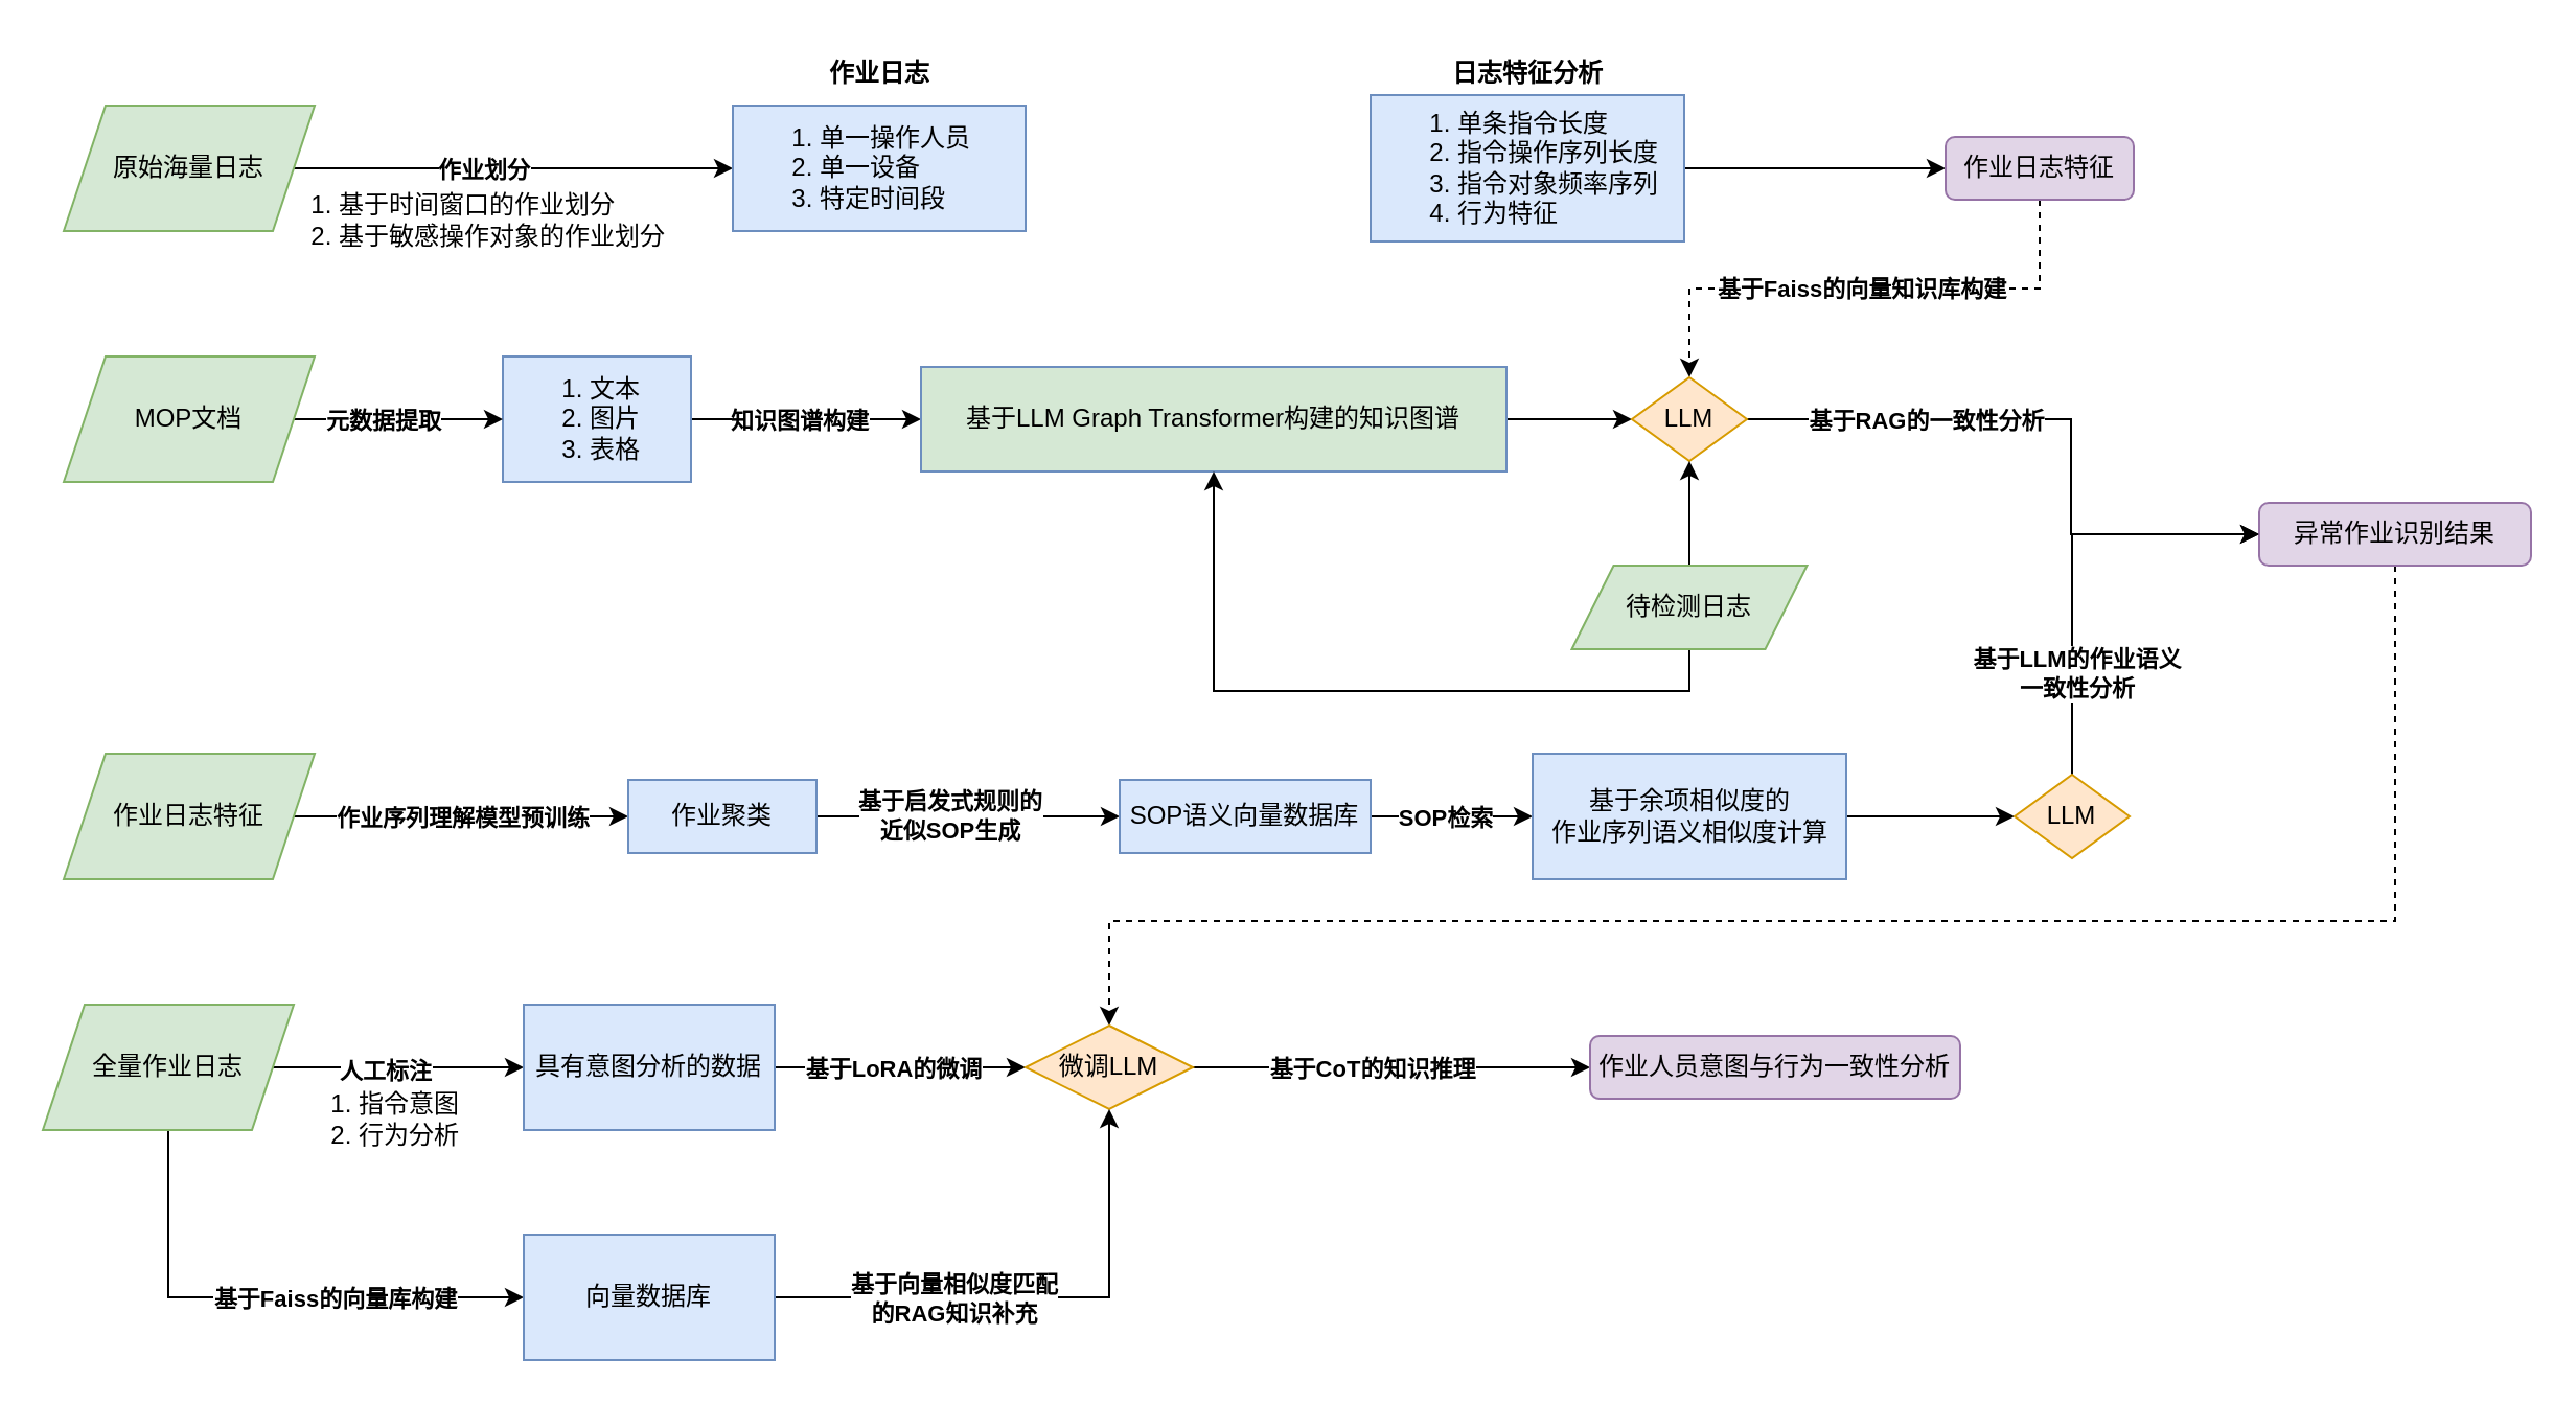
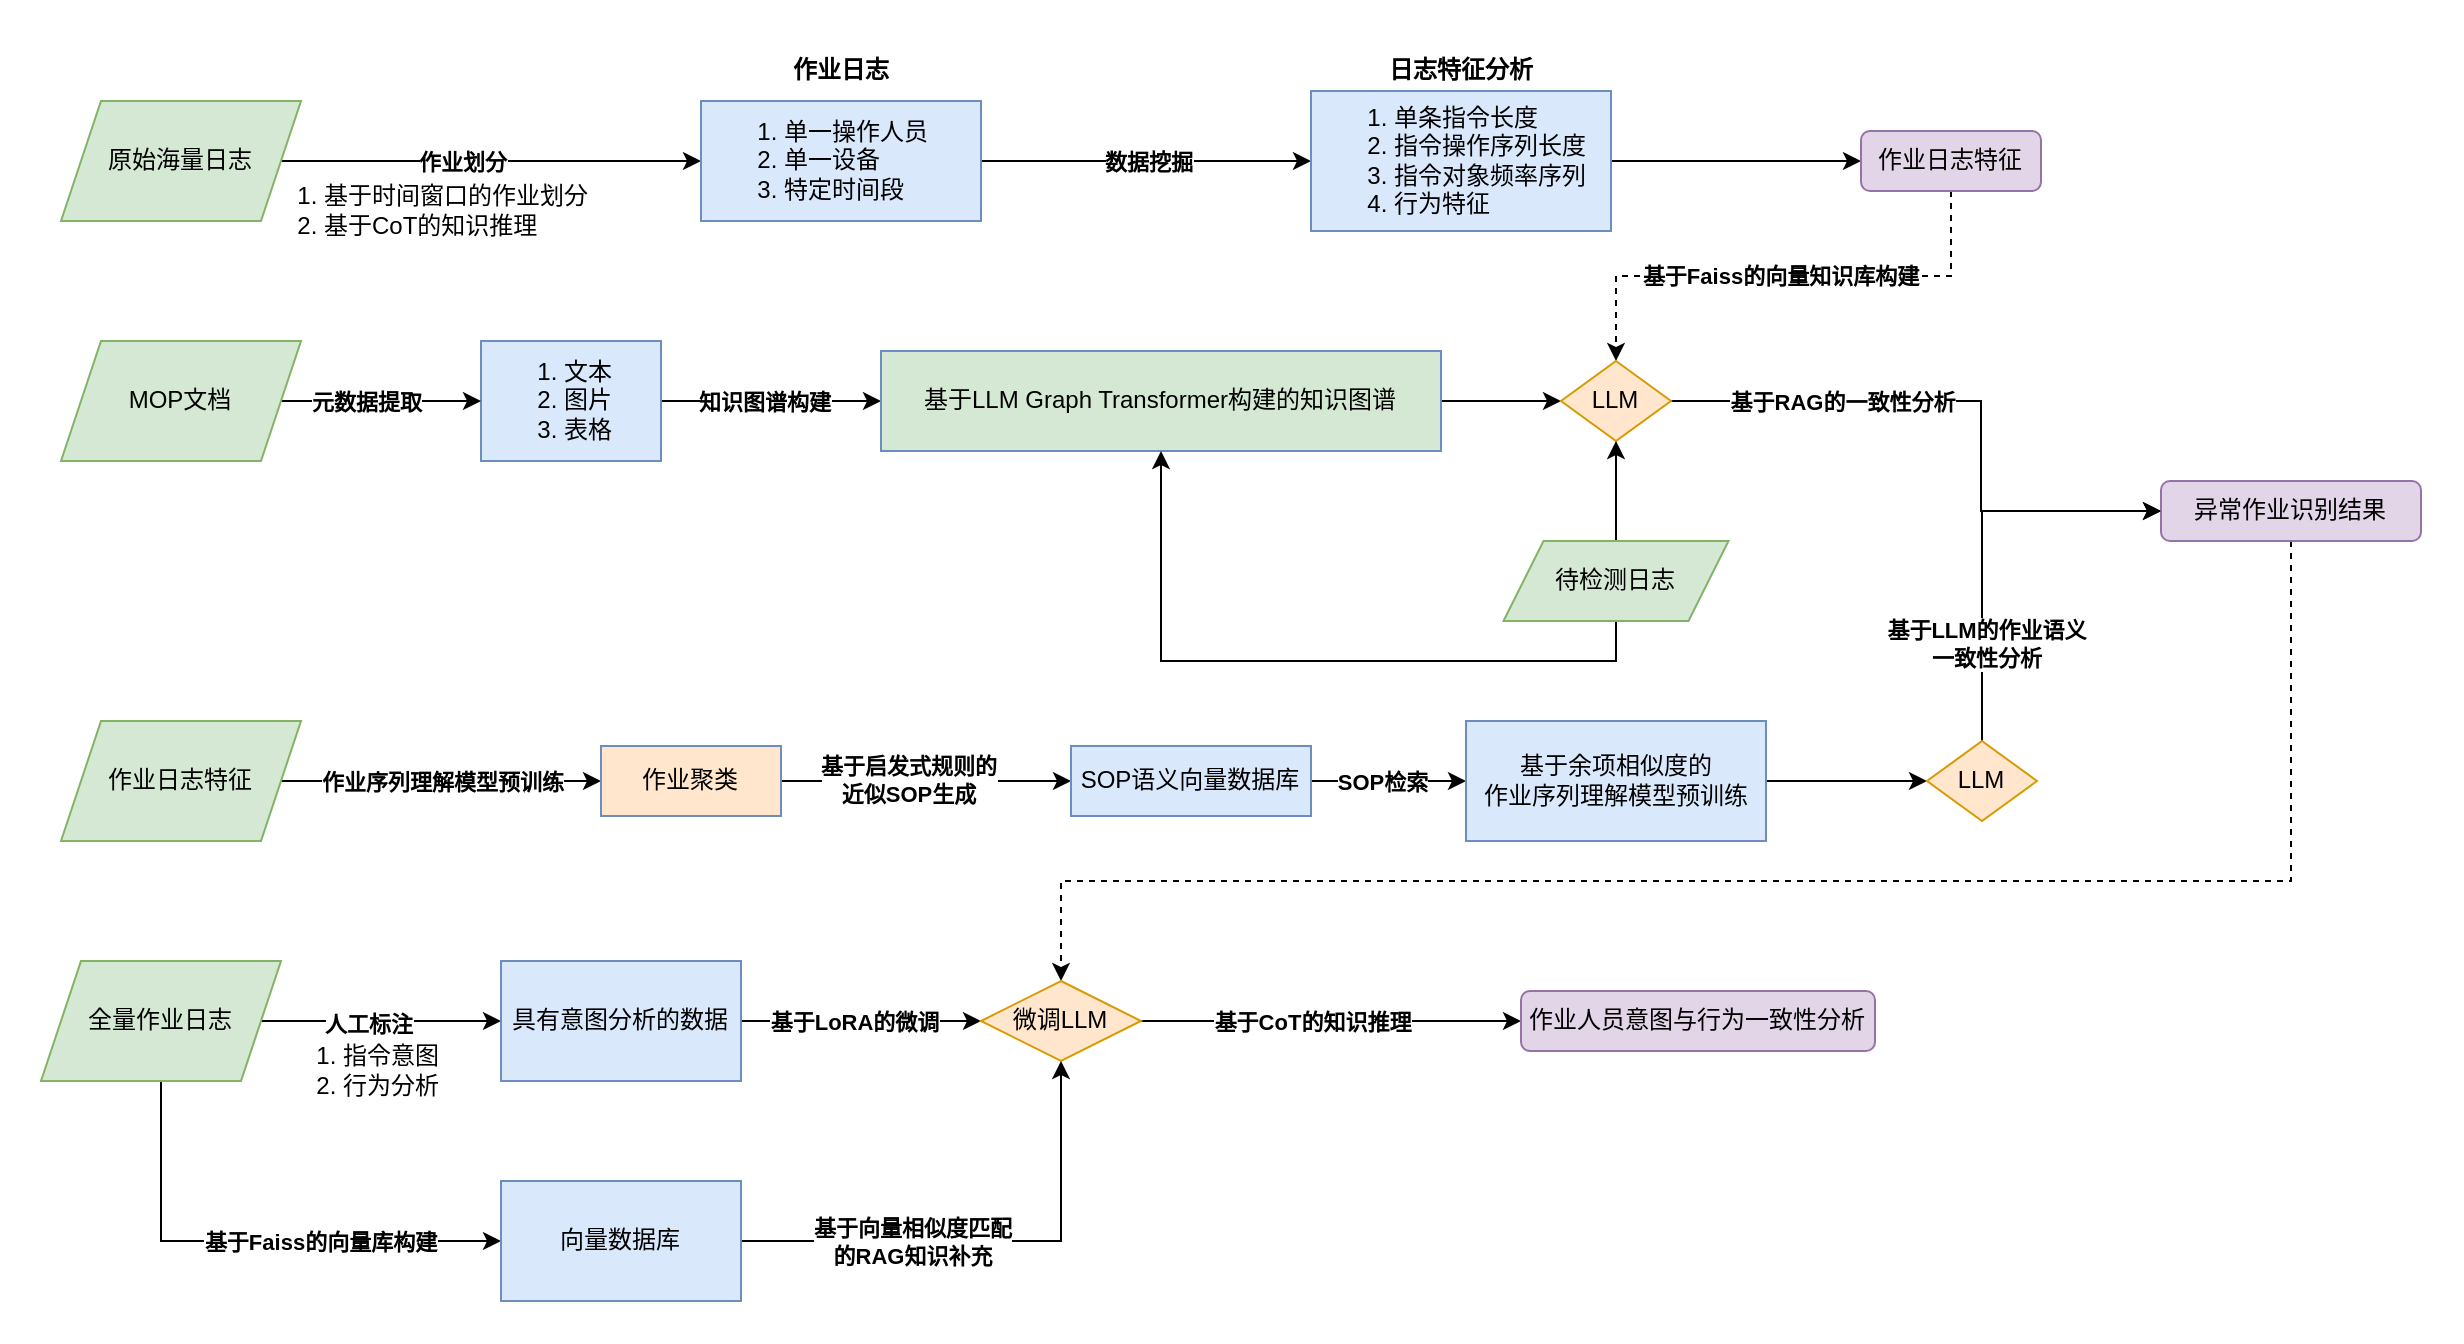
+ <mxCell id="5" style="edgeStyle=orthogonalEdgeStyle;rounded=0;orthogonalLoop=1;jettySize=auto;html=1;exitX=1;exitY=0.5;exitDx=0;exitDy=0;entryX=0;entryY=0.5;entryDx=0;entryDy=0;" edge="1" parent="1" source="7" target="9"><mxGeometry relative="1" as="geometry" /></mxCell>
+ <mxCell id="6" value="&lt;b&gt;数据挖掘&lt;/b&gt;" style="edgeLabel;html=1;align=center;verticalAlign=middle;resizable=0;points=[];" vertex="1" connectable="0" parent="5"><mxGeometry x="-0.037" y="-1" relative="1" as="geometry"><mxPoint x="4" y="-1" as="offset" /></mxGeometry></mxCell>
- <mxCell id="15" value="&lt;ol&gt;&lt;li&gt;基于时间窗口的作业划分&lt;/li&gt;&lt;li&gt;基于敏感操作对象的作业划分&lt;/li&gt;&lt;/ol&gt;" style="text;html=1;align=left;verticalAlign=middle;resizable=0;points=[];autosize=1;strokeColor=none;fillColor=none;" vertex="1" parent="1"><mxGeometry x="120" y="70" width="220" height="70" as="geometry" /></mxCell>
+ <mxCell id="15" value="&lt;ol&gt;&lt;li&gt;基于时间窗口的作业划分&lt;/li&gt;&lt;li&gt;基于CoT的知识推理&lt;/li&gt;&lt;/ol&gt;" style="text;html=1;align=left;verticalAlign=middle;resizable=0;points=[];autosize=1;strokeColor=none;fillColor=none;" vertex="1" parent="1"><mxGeometry x="120" y="70" width="220" height="70" as="geometry" /></mxCell>
- <mxCell id="34" value="作业聚类" style="rounded=0;whiteSpace=wrap;html=1;align=center;fillColor=#dae8fc;strokeColor=#6c8ebf;" vertex="1" parent="1"><mxGeometry x="300" y="372.5" width="90" height="35" as="geometry" /></mxCell>
+ <mxCell id="34" value="作业聚类" style="rounded=0;whiteSpace=wrap;html=1;align=center;fillColor=#ffe6cc;strokeColor=#6c8ebf;" vertex="1" parent="1"><mxGeometry x="300" y="372.5" width="90" height="35" as="geometry" /></mxCell>
- <mxCell id="39" value="基于余项相似度的&lt;div&gt;作业序列语义相似度计算&lt;/div&gt;" style="rounded=0;whiteSpace=wrap;html=1;fillColor=#dae8fc;strokeColor=#6c8ebf;" vertex="1" parent="1"><mxGeometry x="732.5" y="360" width="150" height="60" as="geometry" /></mxCell>
+ <mxCell id="39" value="基于余项相似度的&lt;div&gt;作业序列理解模型预训练&lt;/div&gt;" style="rounded=0;whiteSpace=wrap;html=1;fillColor=#dae8fc;strokeColor=#6c8ebf;" vertex="1" parent="1"><mxGeometry x="732.5" y="360" width="150" height="60" as="geometry" /></mxCell>
